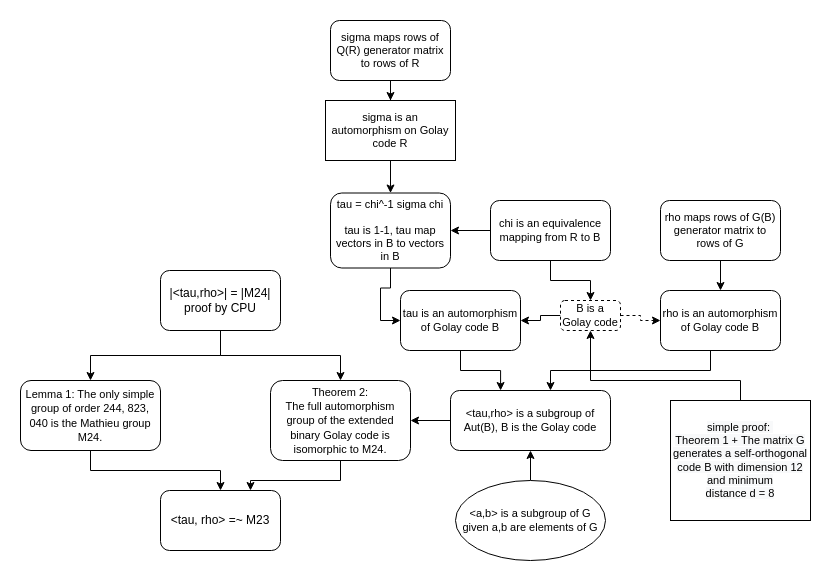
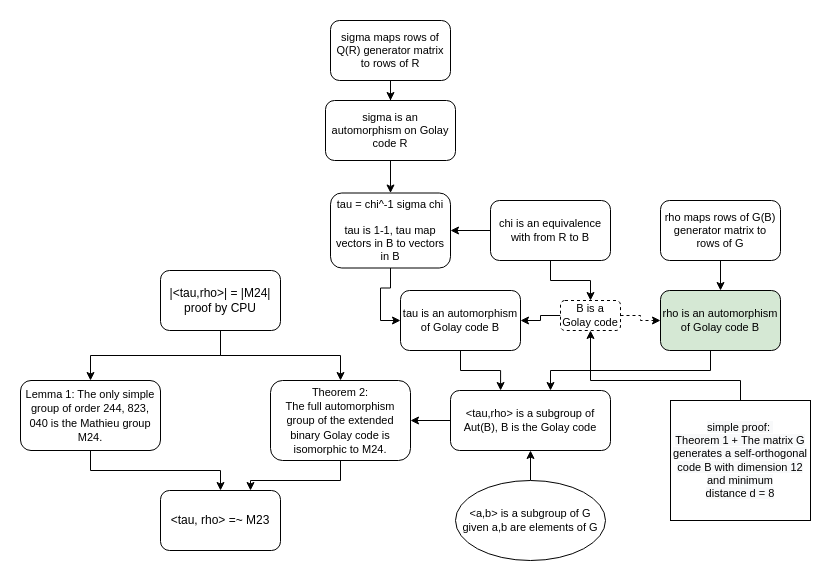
- <mxCell id="31" value="sigma is an automorphism on Golay code R" style="whiteSpace=wrap;html=1;fontSize=11;rounded=0;" vertex="1" parent="1"><mxGeometry x="325" y="100" width="130" height="60" as="geometry" /></mxCell>
+ <mxCell id="31" value="sigma is an automorphism on Golay code R" style="rounded=1;whiteSpace=wrap;html=1;fontSize=11;" vertex="1" parent="1"><mxGeometry x="325" y="100" width="130" height="60" as="geometry" /></mxCell>
- <mxCell id="27" value="chi is an equivalence mapping from R to B" style="rounded=1;whiteSpace=wrap;html=1;fontSize=11;" vertex="1" parent="1"><mxGeometry x="490" y="200" width="120" height="60" as="geometry" /></mxCell>
+ <mxCell id="27" value="chi is an equivalence with from R to B" style="rounded=1;whiteSpace=wrap;html=1;fontSize=11;" vertex="1" parent="1"><mxGeometry x="490" y="200" width="120" height="60" as="geometry" /></mxCell>
- <mxCell id="15" value="rho is an automorphism of Golay code B" style="rounded=1;whiteSpace=wrap;html=1;fontSize=11;" vertex="1" parent="1"><mxGeometry x="660" y="290" width="120" height="60" as="geometry" /></mxCell>
+ <mxCell id="15" value="rho is an automorphism of Golay code B" style="rounded=1;whiteSpace=wrap;html=1;fontSize=11;fillColor=#d5e8d4;" vertex="1" parent="1"><mxGeometry x="660" y="290" width="120" height="60" as="geometry" /></mxCell>
